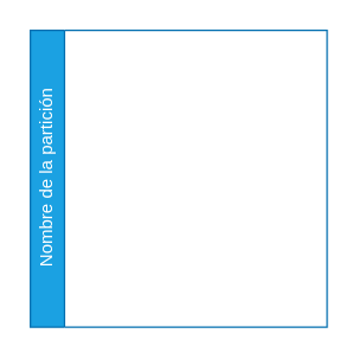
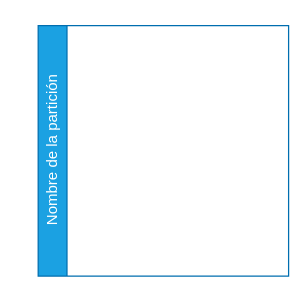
- <mxCell id="2" value="Nombre de la partición" style="swimlane;horizontal=0;whiteSpace=wrap;html=1;fillColor=#1ba1e2;fontColor=#ffffff;strokeColor=#006EAF;fontStyle=0" parent="1" vertex="1"><mxGeometry x="20" y="20" width="200" height="200" as="geometry" /></mxCell>
+ <mxCell id="2" value="Nombre de la partición" style="swimlane;horizontal=0;whiteSpace=wrap;html=1;fillColor=#1ba1e2;fontColor=#ffffff;strokeColor=#006EAF;fontStyle=0" parent="1" vertex="1"><mxGeometry x="30" y="20" width="200" height="200" as="geometry" /></mxCell>
